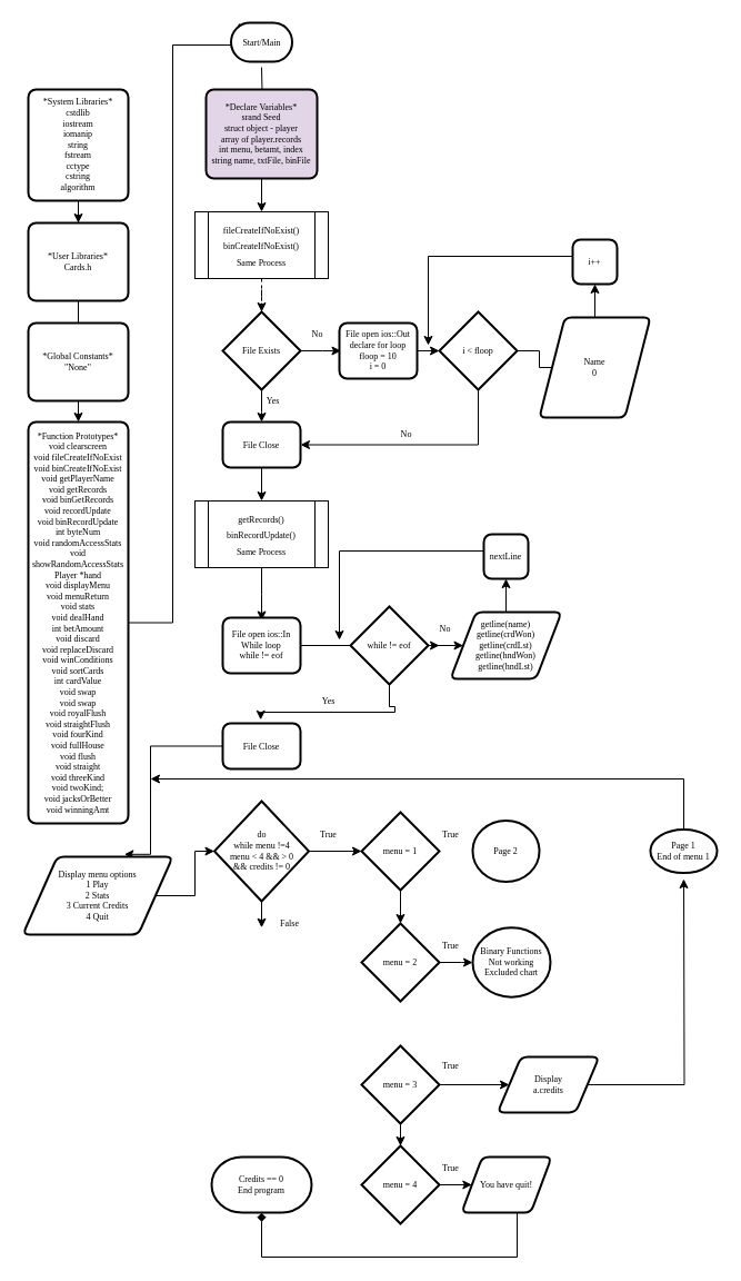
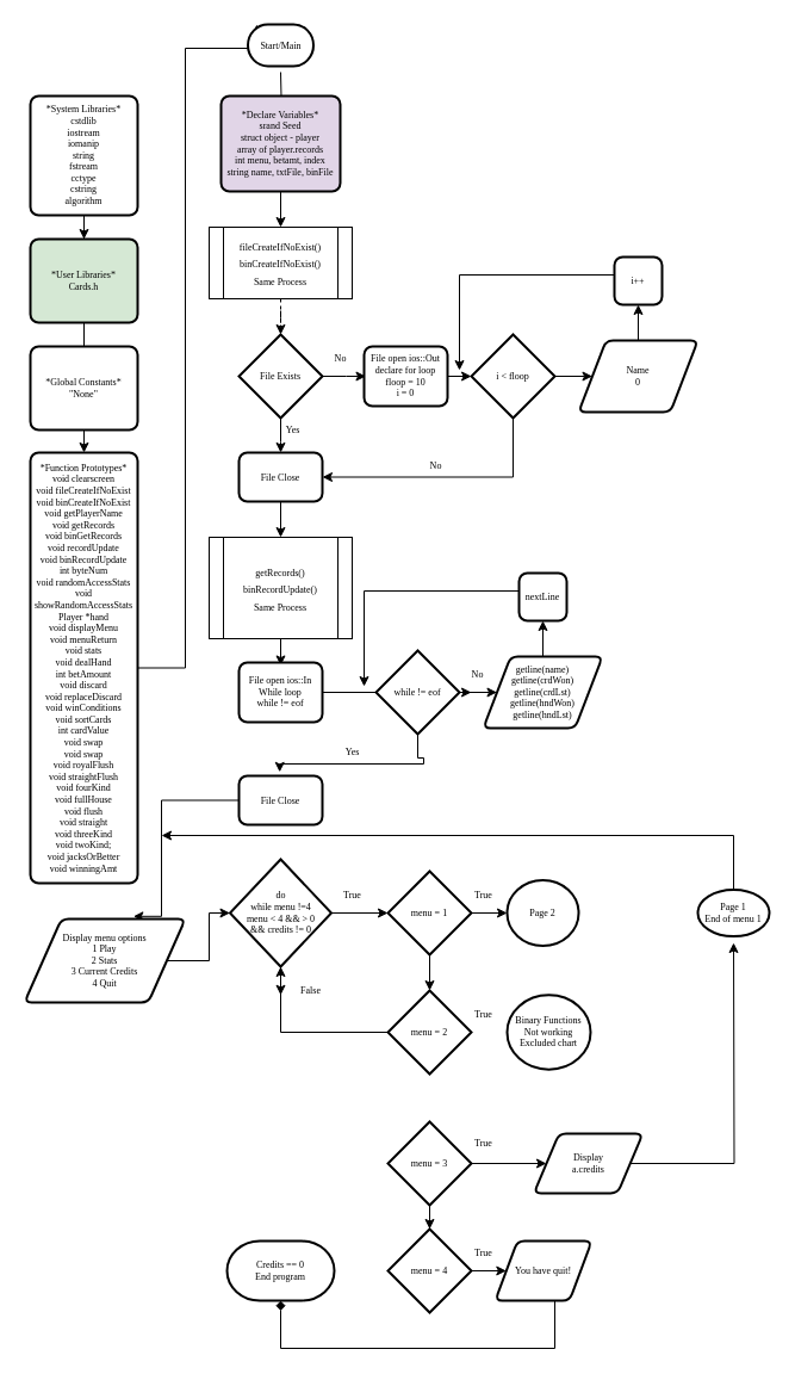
- <mxCell id="5" value="*User Libraries*&lt;br&gt;Cards.h" style="rounded=1;whiteSpace=wrap;html=1;absoluteArcSize=1;arcSize=14;strokeWidth=2;fontFamily=Times New Roman;fontSize=8;" parent="1" vertex="1"><mxGeometry x="25" y="200" width="90" height="70" as="geometry" /></mxCell>
+ <mxCell id="5" value="*User Libraries*&lt;br&gt;Cards.h" style="rounded=1;whiteSpace=wrap;html=1;absoluteArcSize=1;arcSize=14;strokeWidth=2;fontFamily=Times New Roman;fontSize=8;fillColor=#d5e8d4;" parent="1" vertex="1"><mxGeometry x="25" y="200" width="90" height="70" as="geometry" /></mxCell>
- <mxCell id="28" value="Name&lt;br&gt;0" style="shape=parallelogram;html=1;strokeWidth=2;perimeter=parallelogramPerimeter;whiteSpace=wrap;rounded=1;arcSize=12;size=0.23;fontFamily=Times New Roman;fontSize=8;" parent="1" vertex="1"><mxGeometry x="485" y="285" width="100" height="90" as="geometry" /></mxCell>
+ <mxCell id="28" value="Name&lt;br&gt;0" style="shape=parallelogram;html=1;strokeWidth=2;perimeter=parallelogramPerimeter;whiteSpace=wrap;rounded=1;arcSize=12;size=0.23;fontFamily=Times New Roman;fontSize=8;" parent="1" vertex="1"><mxGeometry x="485" y="285" width="100" height="60" as="geometry" /></mxCell>
- <mxCell id="32" value="&lt;font style=&quot;font-size: 8px;&quot; face=&quot;Times New Roman&quot;&gt;getRecords()&lt;br&gt;binRecordUpdate()&lt;br&gt;Same Process&lt;br&gt;&lt;/font&gt;" style="shape=process;whiteSpace=wrap;html=1;backgroundOutline=1;" parent="1" vertex="1"><mxGeometry x="175" y="450" width="120" height="60" as="geometry" /></mxCell>
+ <mxCell id="32" value="&lt;font style=&quot;font-size: 8px;&quot; face=&quot;Times New Roman&quot;&gt;getRecords()&lt;br&gt;binRecordUpdate()&lt;br&gt;Same Process&lt;br&gt;&lt;/font&gt;" style="shape=process;whiteSpace=wrap;html=1;backgroundOutline=1;" parent="1" vertex="1"><mxGeometry x="175" y="450" width="120" height="85" as="geometry" /></mxCell>
+ <mxCell id="49" value="" style="edgeStyle=orthogonalEdgeStyle;rounded=0;orthogonalLoop=1;jettySize=auto;html=1;fontFamily=Times New Roman;fontSize=8;" parent="1" source="51" target="58" edge="1"><mxGeometry relative="1" as="geometry" /></mxCell>
- <mxCell id="52" value="" style="edgeStyle=orthogonalEdgeStyle;rounded=0;orthogonalLoop=1;jettySize=auto;html=1;fontFamily=Times New Roman;fontSize=8;" parent="1" source="53" target="60" edge="1"><mxGeometry relative="1" as="geometry" /></mxCell>
+ <mxCell id="52" value="" style="edgeStyle=orthogonalEdgeStyle;rounded=0;orthogonalLoop=1;jettySize=auto;html=1;fontFamily=Times New Roman;fontSize=8;" parent="1" source="53" target="48" edge="1"><mxGeometry relative="1" as="geometry" /></mxCell>
